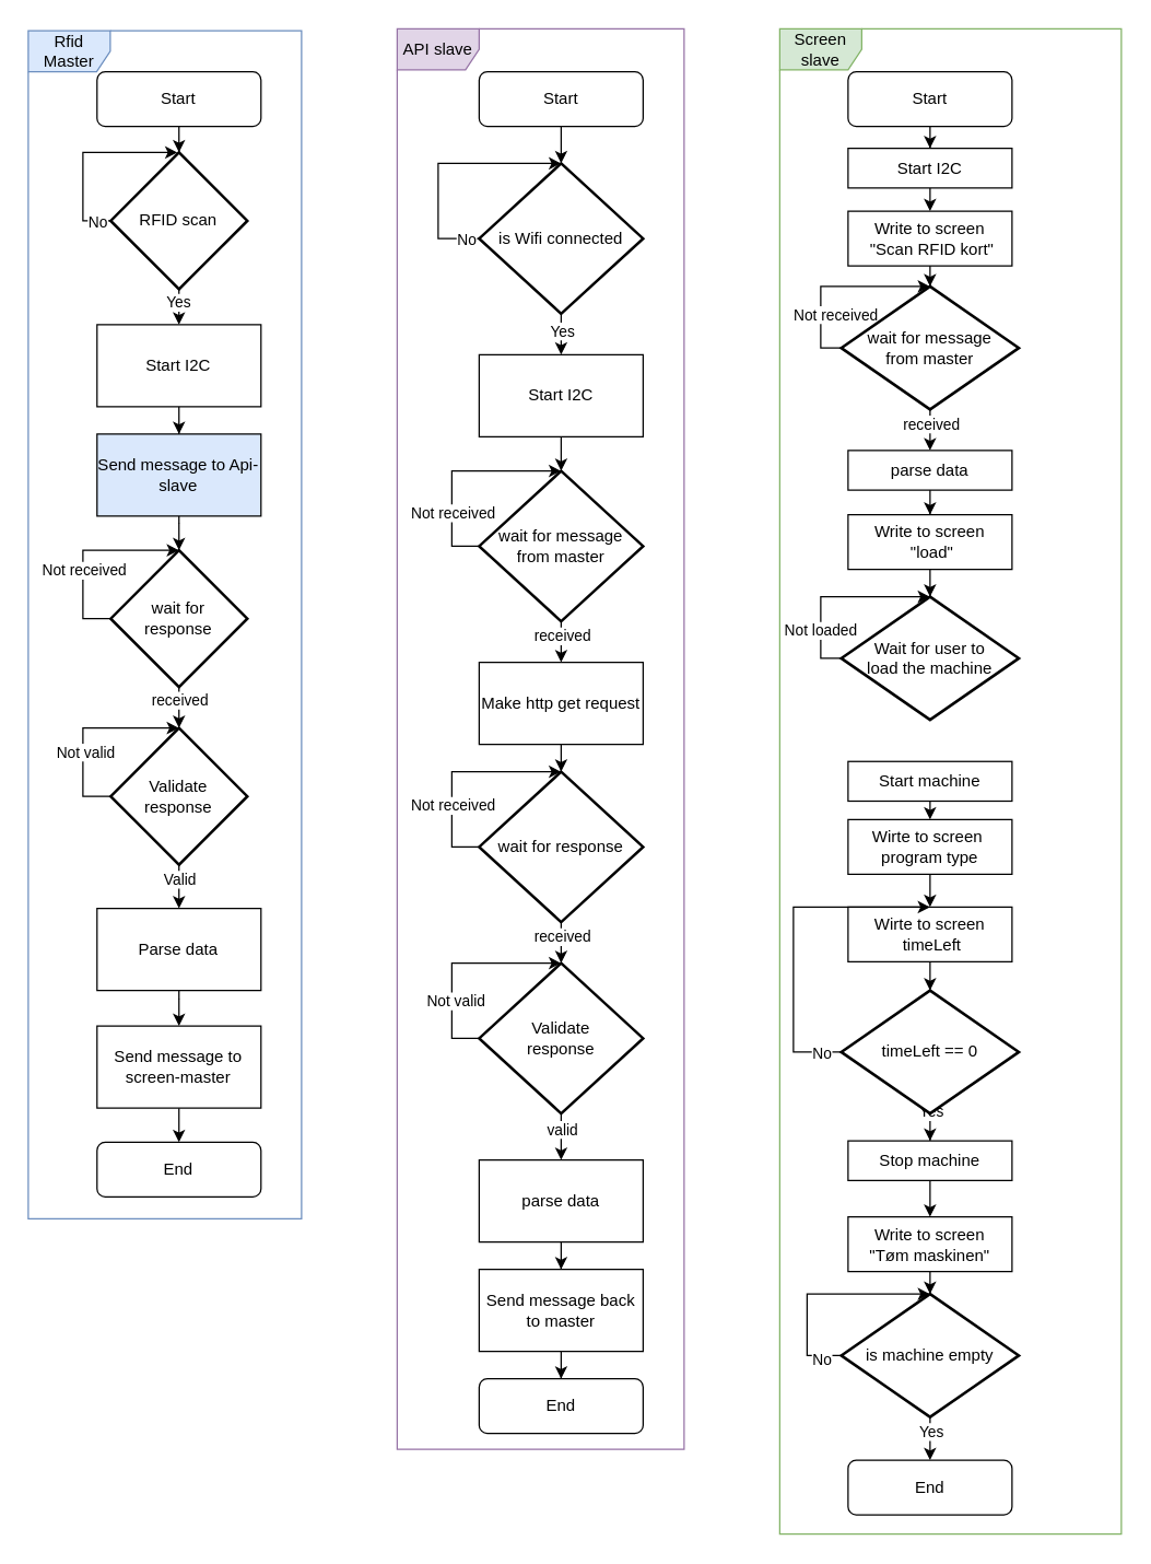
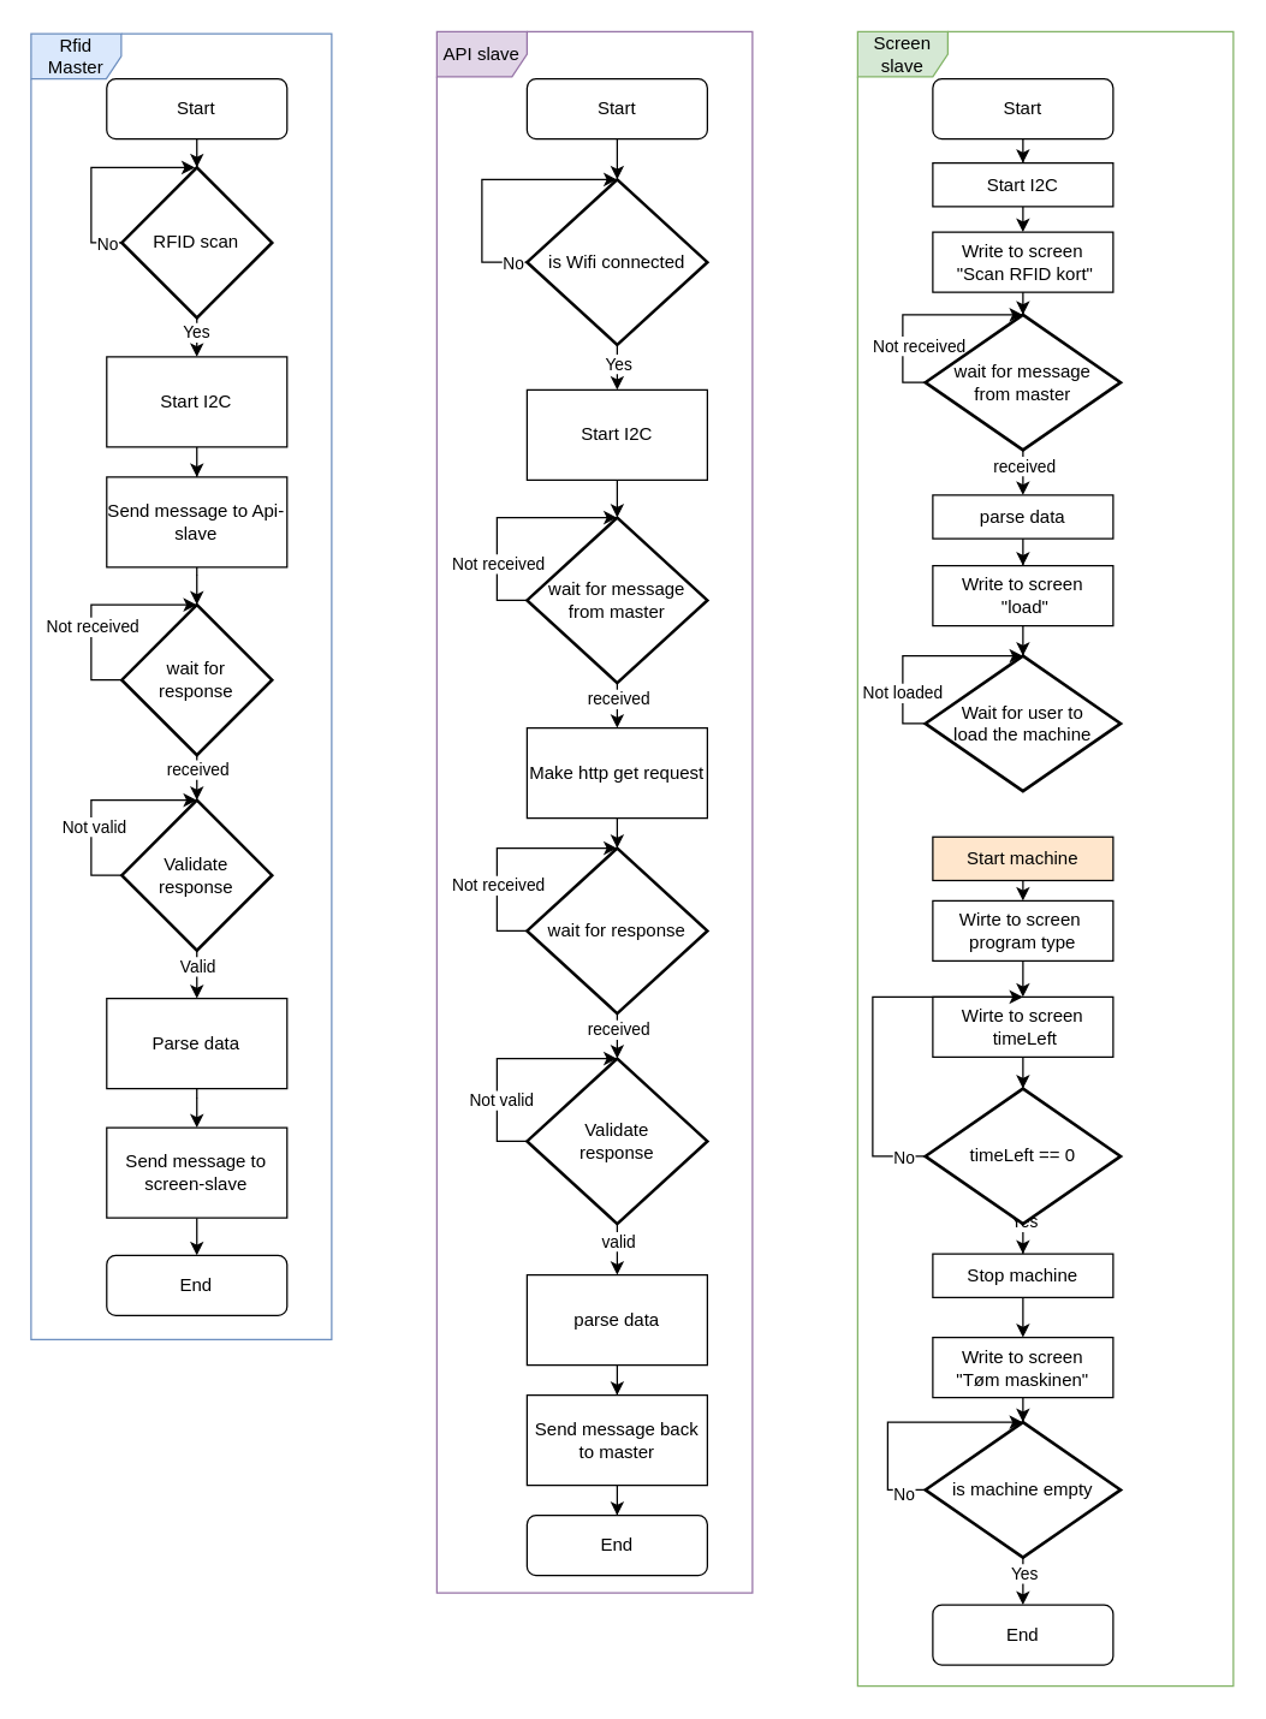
- <mxCell id="8" value="Send message to Api-slave" style="rounded=0;whiteSpace=wrap;html=1;fillColor=#dae8fc;" parent="1" vertex="1"><mxGeometry x="70.33" y="317" width="120" height="60" as="geometry" /></mxCell>
+ <mxCell id="8" value="Send message to Api-slave" style="rounded=0;whiteSpace=wrap;html=1;" parent="1" vertex="1"><mxGeometry x="70.33" y="317" width="120" height="60" as="geometry" /></mxCell>
- <mxCell id="86" value="Start machine" style="rounded=0;whiteSpace=wrap;html=1;" parent="1" vertex="1"><mxGeometry x="620" y="556.5" width="120" height="29" as="geometry" /></mxCell>
+ <mxCell id="86" value="Start machine" style="rounded=0;whiteSpace=wrap;html=1;fillColor=#ffe6cc;" parent="1" vertex="1"><mxGeometry x="620" y="556.5" width="120" height="29" as="geometry" /></mxCell>
- <mxCell id="23" value="Send message to screen-master" style="rounded=0;whiteSpace=wrap;html=1;" parent="1" vertex="1"><mxGeometry x="70.33" y="750" width="120" height="60" as="geometry" /></mxCell>
+ <mxCell id="23" value="Send message to screen-slave" style="rounded=0;whiteSpace=wrap;html=1;" parent="1" vertex="1"><mxGeometry x="70.33" y="750" width="120" height="60" as="geometry" /></mxCell>
